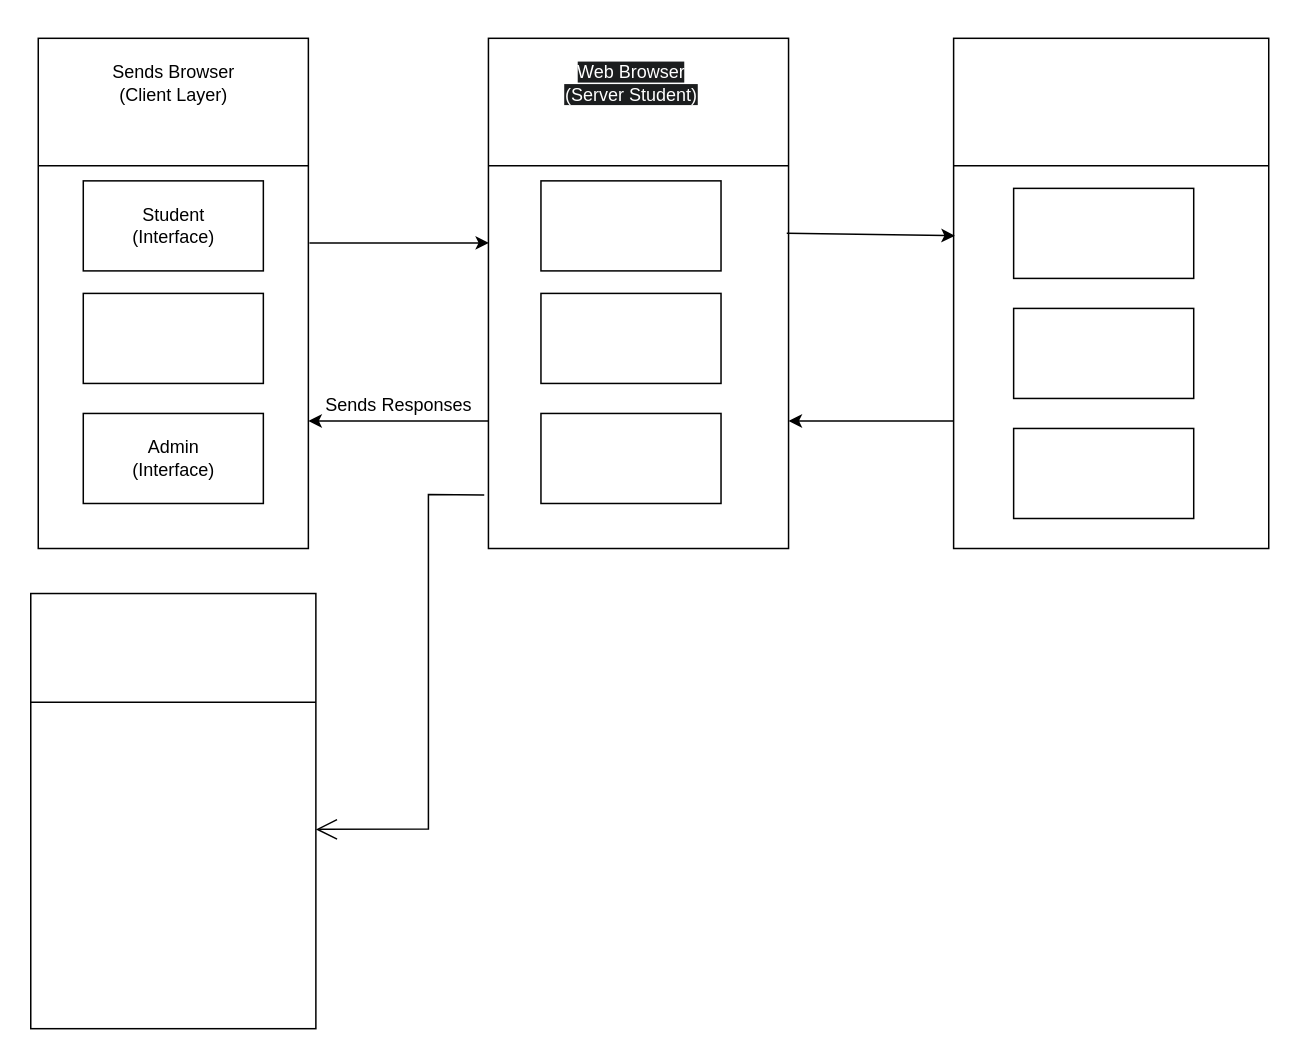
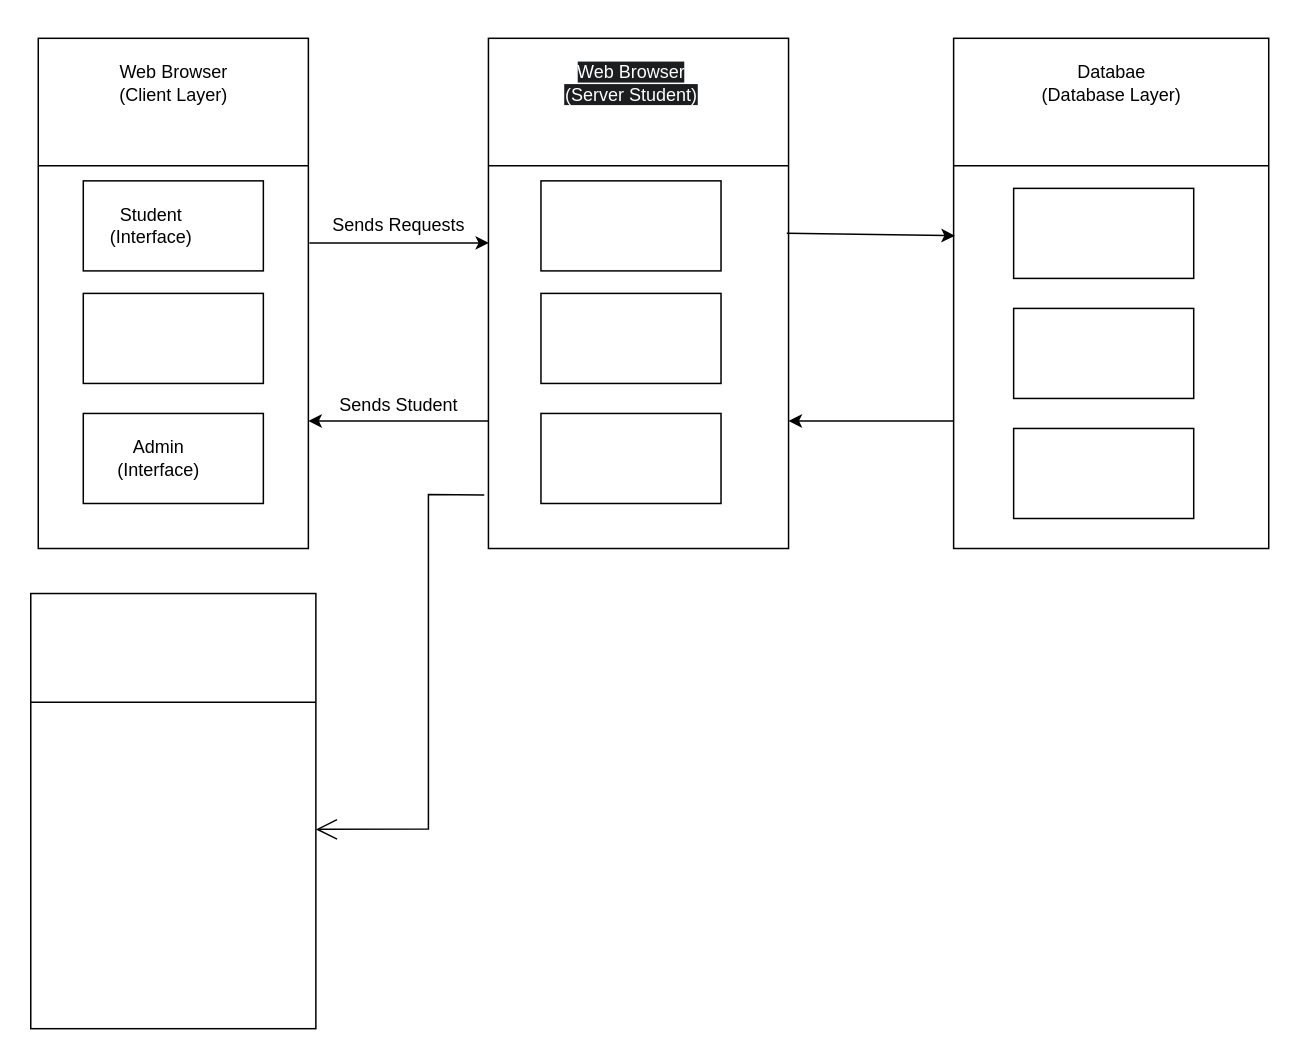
- <mxCell id="14" value="Sends Browser&lt;div&gt;(Client Layer)&lt;/div&gt;" style="text;html=1;align=center;verticalAlign=middle;resizable=0;points=[];autosize=1;strokeColor=none;fillColor=none;" vertex="1" parent="1"><mxGeometry x="65" y="35" width="100" height="40" as="geometry" /></mxCell>
+ <mxCell id="14" value="Web Browser&lt;div&gt;(Client Layer)&lt;/div&gt;" style="text;html=1;align=center;verticalAlign=middle;resizable=0;points=[];autosize=1;strokeColor=none;fillColor=none;" vertex="1" parent="1"><mxGeometry x="65" y="35" width="100" height="40" as="geometry" /></mxCell>
+ <mxCell id="16" value="Databae&lt;div&gt;(Database Layer)&lt;/div&gt;" style="text;html=1;align=center;verticalAlign=middle;resizable=0;points=[];autosize=1;strokeColor=none;fillColor=none;" vertex="1" parent="1"><mxGeometry x="680" y="35" width="120" height="40" as="geometry" /></mxCell>
- <mxCell id="29" value="Student&lt;div&gt;(Interface)&lt;/div&gt;" style="text;html=1;align=center;verticalAlign=middle;resizable=0;points=[];autosize=1;strokeColor=none;fillColor=none;" vertex="1" parent="1"><mxGeometry x="75" y="130" width="80" height="40" as="geometry" /></mxCell>
+ <mxCell id="29" value="Student&lt;div&gt;(Interface)&lt;/div&gt;" style="text;html=1;align=center;verticalAlign=middle;resizable=0;points=[];autosize=1;strokeColor=none;fillColor=none;" vertex="1" parent="1"><mxGeometry x="60" y="130" width="80" height="40" as="geometry" /></mxCell>
+ <mxCell id="17" value="Sends Requests" style="text;html=1;align=center;verticalAlign=middle;resizable=0;points=[];autosize=1;strokeColor=none;fillColor=none;" vertex="1" parent="1"><mxGeometry x="210" y="135" width="110" height="30" as="geometry" /></mxCell>
- <mxCell id="18" value="Sends Responses" style="text;html=1;align=center;verticalAlign=middle;resizable=0;points=[];autosize=1;strokeColor=none;fillColor=none;" vertex="1" parent="1"><mxGeometry x="205" y="255" width="120" height="30" as="geometry" /></mxCell>
+ <mxCell id="18" value="Sends Student" style="text;html=1;align=center;verticalAlign=middle;resizable=0;points=[];autosize=1;strokeColor=none;fillColor=none;" vertex="1" parent="1"><mxGeometry x="205" y="255" width="120" height="30" as="geometry" /></mxCell>
- <mxCell id="30" value="Admin&lt;br&gt;&lt;div&gt;(Interface)&lt;/div&gt;" style="text;html=1;align=center;verticalAlign=middle;resizable=0;points=[];autosize=1;strokeColor=none;fillColor=none;" vertex="1" parent="1"><mxGeometry x="75" y="285" width="80" height="40" as="geometry" /></mxCell>
+ <mxCell id="30" value="Admin&lt;br&gt;&lt;div&gt;(Interface)&lt;/div&gt;" style="text;html=1;align=center;verticalAlign=middle;resizable=0;points=[];autosize=1;strokeColor=none;fillColor=none;" vertex="1" parent="1"><mxGeometry x="65" y="285" width="80" height="40" as="geometry" /></mxCell>
